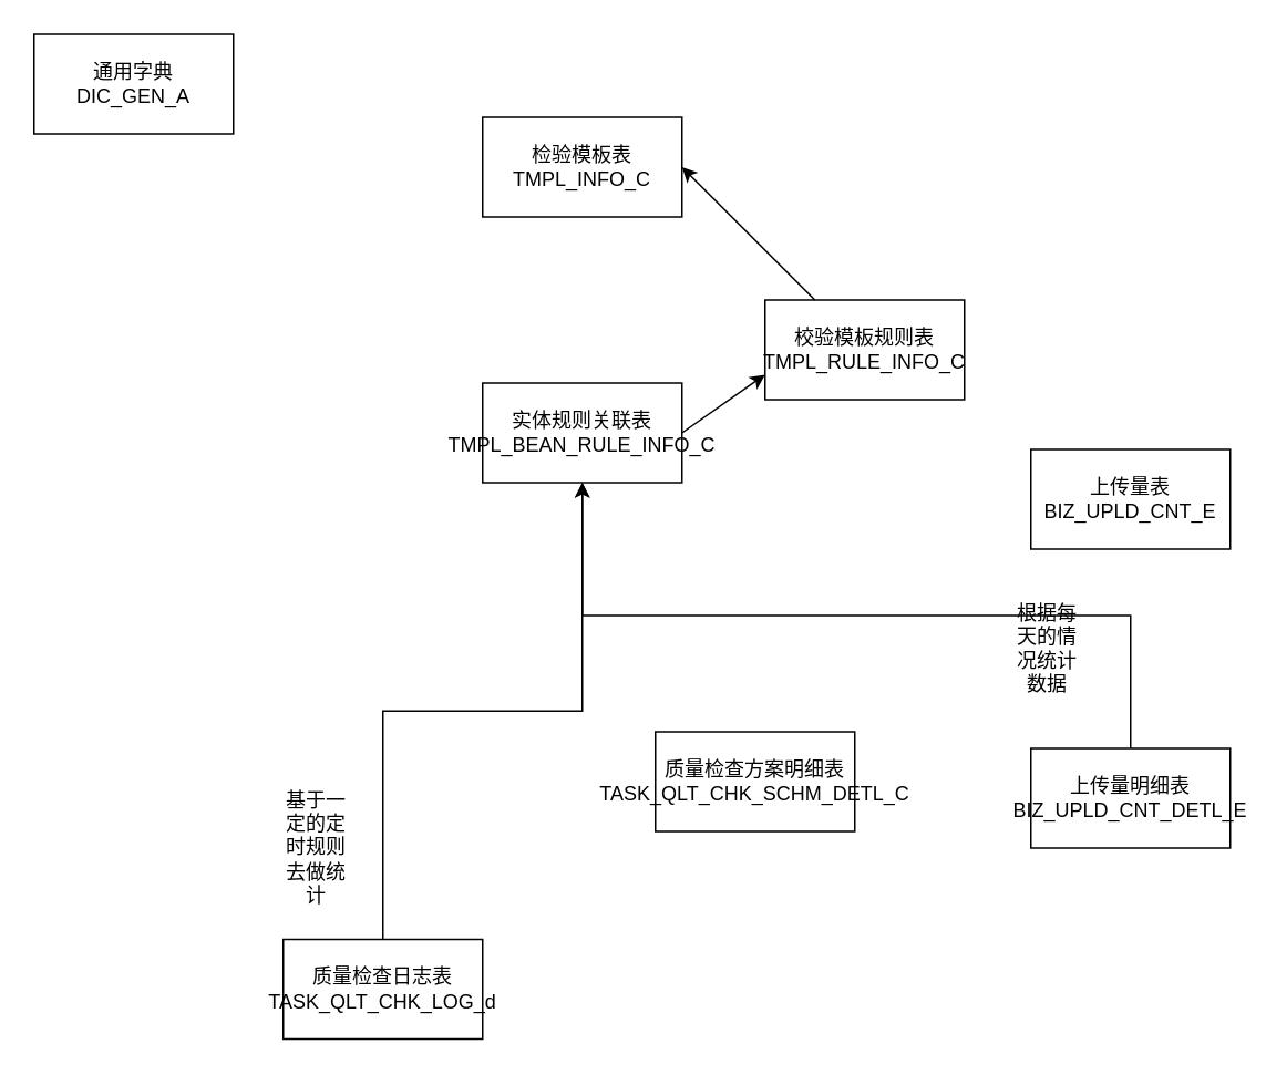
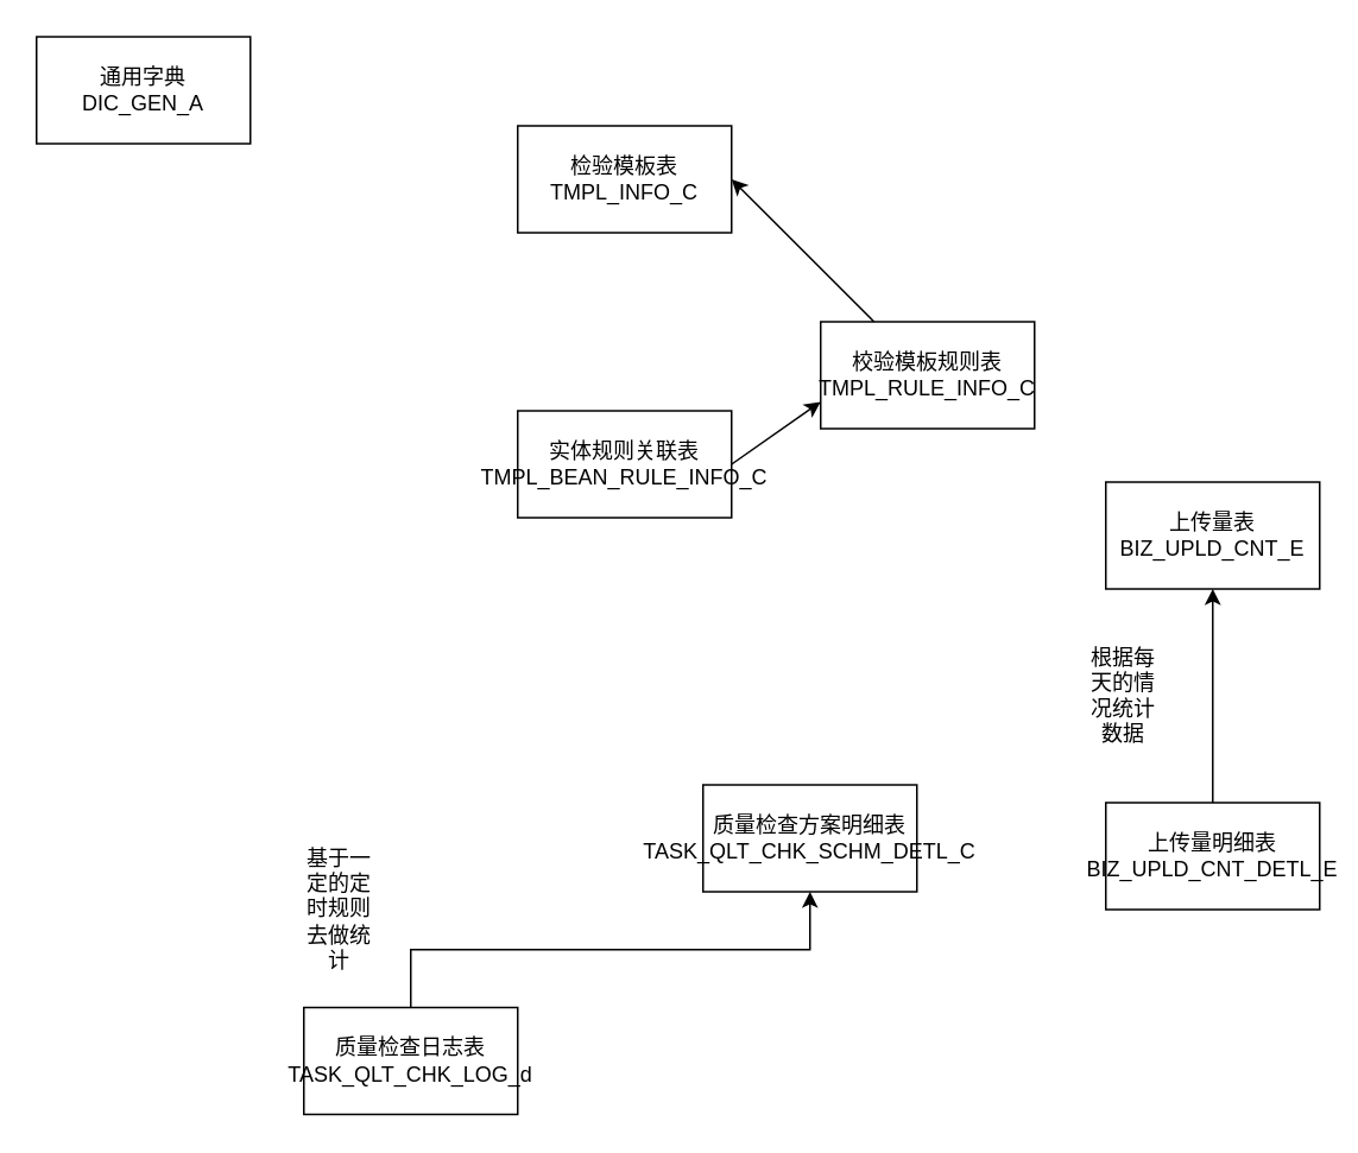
- <mxCell id="12" style="edgeStyle=orthogonalEdgeStyle;rounded=0;orthogonalLoop=1;jettySize=auto;html=1;exitX=0.5;exitY=0;exitDx=0;exitDy=0;" edge="1" parent="1" source="13" target="4"><mxGeometry relative="1" as="geometry" /></mxCell>
+ <mxCell id="12" style="edgeStyle=orthogonalEdgeStyle;rounded=0;orthogonalLoop=1;jettySize=auto;html=1;exitX=0.5;exitY=0;exitDx=0;exitDy=0;entryX=0.5;entryY=1;entryDx=0;entryDy=0;" edge="1" parent="1" source="13" target="11"><mxGeometry relative="1" as="geometry" /></mxCell>
- <mxCell id="8" style="edgeStyle=orthogonalEdgeStyle;rounded=0;orthogonalLoop=1;jettySize=auto;html=1;exitX=0.5;exitY=0;exitDx=0;exitDy=0;" edge="1" parent="1" source="9" target="4"><mxGeometry relative="1" as="geometry"><mxPoint x="230" y="530" as="targetPoint" /></mxGeometry></mxCell>
+ <mxCell id="8" style="edgeStyle=orthogonalEdgeStyle;rounded=0;orthogonalLoop=1;jettySize=auto;html=1;exitX=0.5;exitY=0;exitDx=0;exitDy=0;entryX=0.5;entryY=1;entryDx=0;entryDy=0;" edge="1" parent="1" source="9" target="7"><mxGeometry relative="1" as="geometry"><mxPoint x="230" y="530" as="targetPoint" /></mxGeometry></mxCell>
